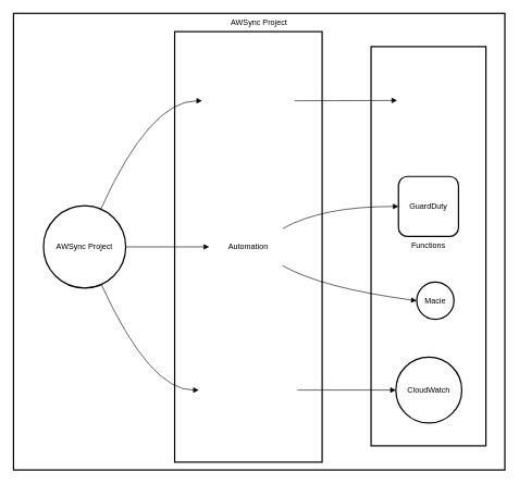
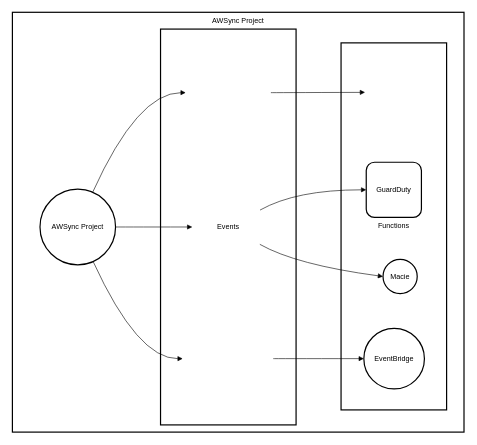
- <mxCell id="12" value="Automation" style="whiteSpace=wrap;strokeWidth=2;" vertex="1" parent="2"><mxGeometry x="247" y="28" width="226" height="660" as="geometry" /></mxCell>
+ <mxCell id="12" value="Events" style="whiteSpace=wrap;strokeWidth=2;" vertex="1" parent="2"><mxGeometry x="247" y="28" width="226" height="660" as="geometry" /></mxCell>
- <mxCell id="11" value="CloudWatch" style="ellipse;aspect=fixed;strokeWidth=2;whiteSpace=wrap;" vertex="1" parent="2"><mxGeometry x="586" y="527" width="101" height="101" as="geometry" /></mxCell>
+ <mxCell id="11" value="EventBridge" style="ellipse;aspect=fixed;strokeWidth=2;whiteSpace=wrap;" vertex="1" parent="2"><mxGeometry x="586" y="527" width="101" height="101" as="geometry" /></mxCell>
